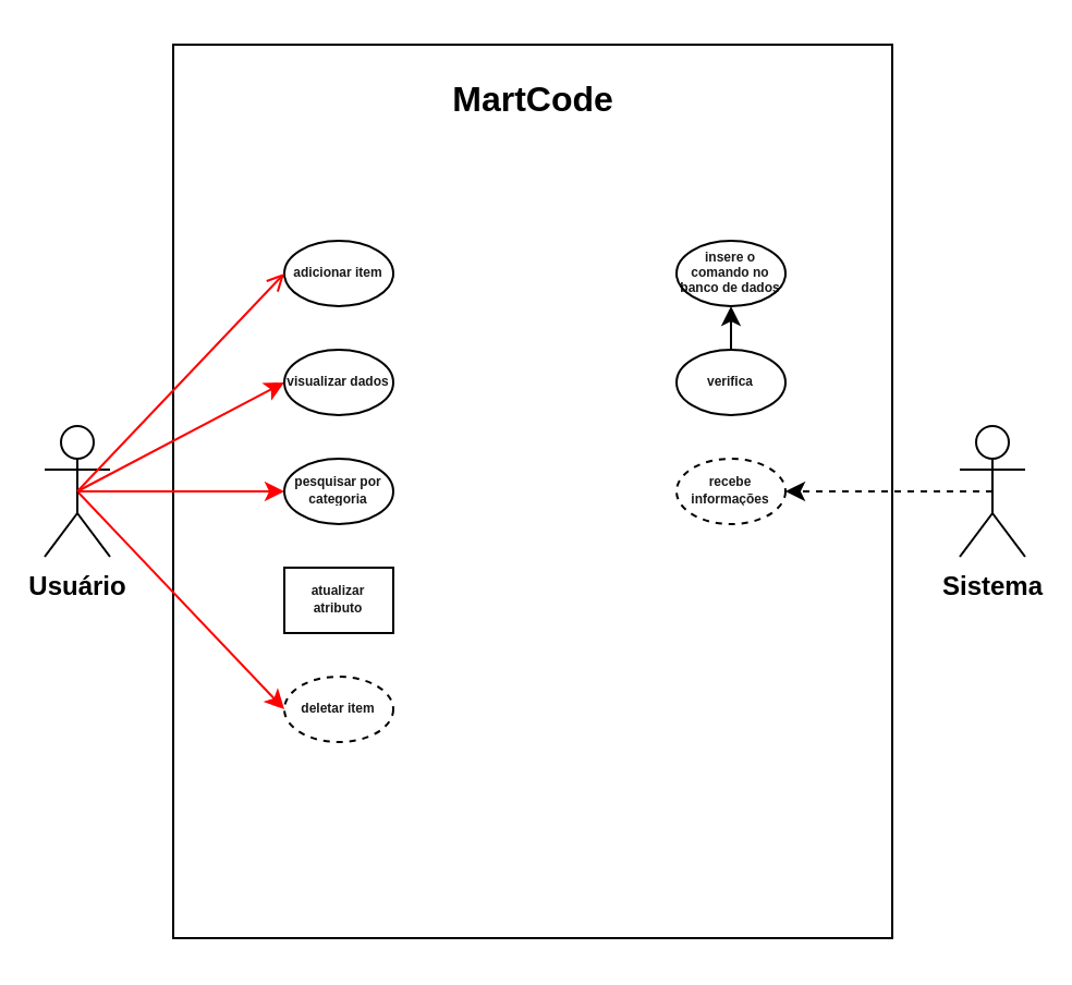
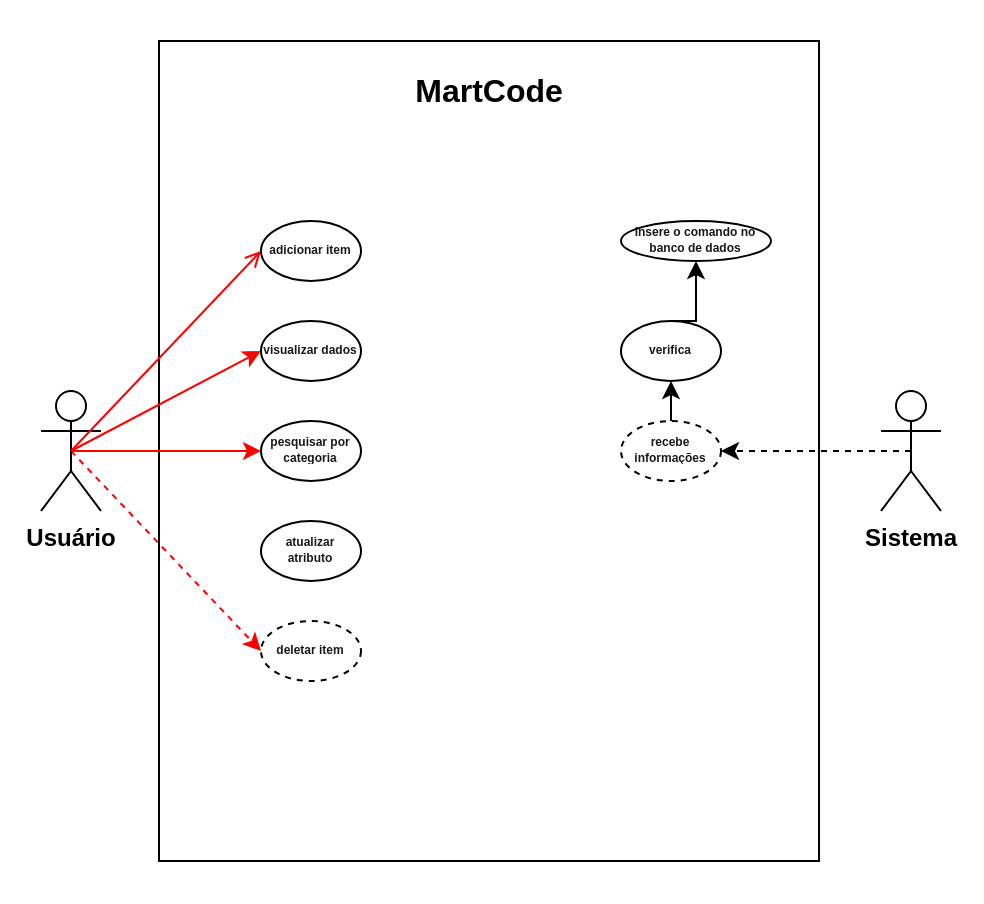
- <mxCell id="19" value="insere o comando no banco de dados" style="ellipse;whiteSpace=wrap;html=1;spacing=2;textOpacity=90;fontSize=6;fontStyle=1" vertex="1" parent="1"><mxGeometry x="310" y="110" width="50" height="30" as="geometry" /></mxCell>
+ <mxCell id="19" value="insere o comando no banco de dados" style="ellipse;whiteSpace=wrap;html=1;spacing=2;textOpacity=90;fontSize=6;fontStyle=1" vertex="1" parent="1"><mxGeometry x="310" y="110" width="75" height="20" as="geometry" /></mxCell>
+ <mxCell id="14" style="edgeStyle=orthogonalEdgeStyle;rounded=0;orthogonalLoop=1;jettySize=auto;html=1;exitX=0.5;exitY=0;exitDx=0;exitDy=0;entryX=0.5;entryY=1;entryDx=0;entryDy=0;" edge="1" parent="1" source="15" target="18"><mxGeometry relative="1" as="geometry" /></mxCell>
- <mxCell id="5" style="rounded=0;orthogonalLoop=1;jettySize=auto;html=1;exitX=0.5;exitY=0.5;exitDx=0;exitDy=0;exitPerimeter=0;entryX=0;entryY=0.5;entryDx=0;entryDy=0;strokeColor=#FF0000;" edge="1" parent="1" source="6" target="13"><mxGeometry relative="1" as="geometry" /></mxCell>
+ <mxCell id="5" style="rounded=0;orthogonalLoop=1;jettySize=auto;html=1;exitX=0.5;exitY=0.5;exitDx=0;exitDy=0;exitPerimeter=0;entryX=0;entryY=0.5;entryDx=0;entryDy=0;strokeColor=#FF0000;dashed=1;" edge="1" parent="1" source="6" target="13"><mxGeometry relative="1" as="geometry" /></mxCell>
- <mxCell id="12" value="&lt;font&gt;atualizar atributo&lt;/font&gt;" style="whiteSpace=wrap;html=1;fontStyle=1;strokeColor=default;align=center;verticalAlign=middle;spacing=2;fontFamily=Helvetica;fontSize=6;fontColor=default;textOpacity=90;fillColor=default;rounded=0;" vertex="1" parent="1"><mxGeometry x="130" y="260" width="50" height="30" as="geometry" /></mxCell>
+ <mxCell id="12" value="&lt;font&gt;atualizar atributo&lt;/font&gt;" style="ellipse;whiteSpace=wrap;html=1;fontStyle=1;strokeColor=default;align=center;verticalAlign=middle;spacing=2;fontFamily=Helvetica;fontSize=6;fontColor=default;textOpacity=90;fillColor=default;" vertex="1" parent="1"><mxGeometry x="130" y="260" width="50" height="30" as="geometry" /></mxCell>
